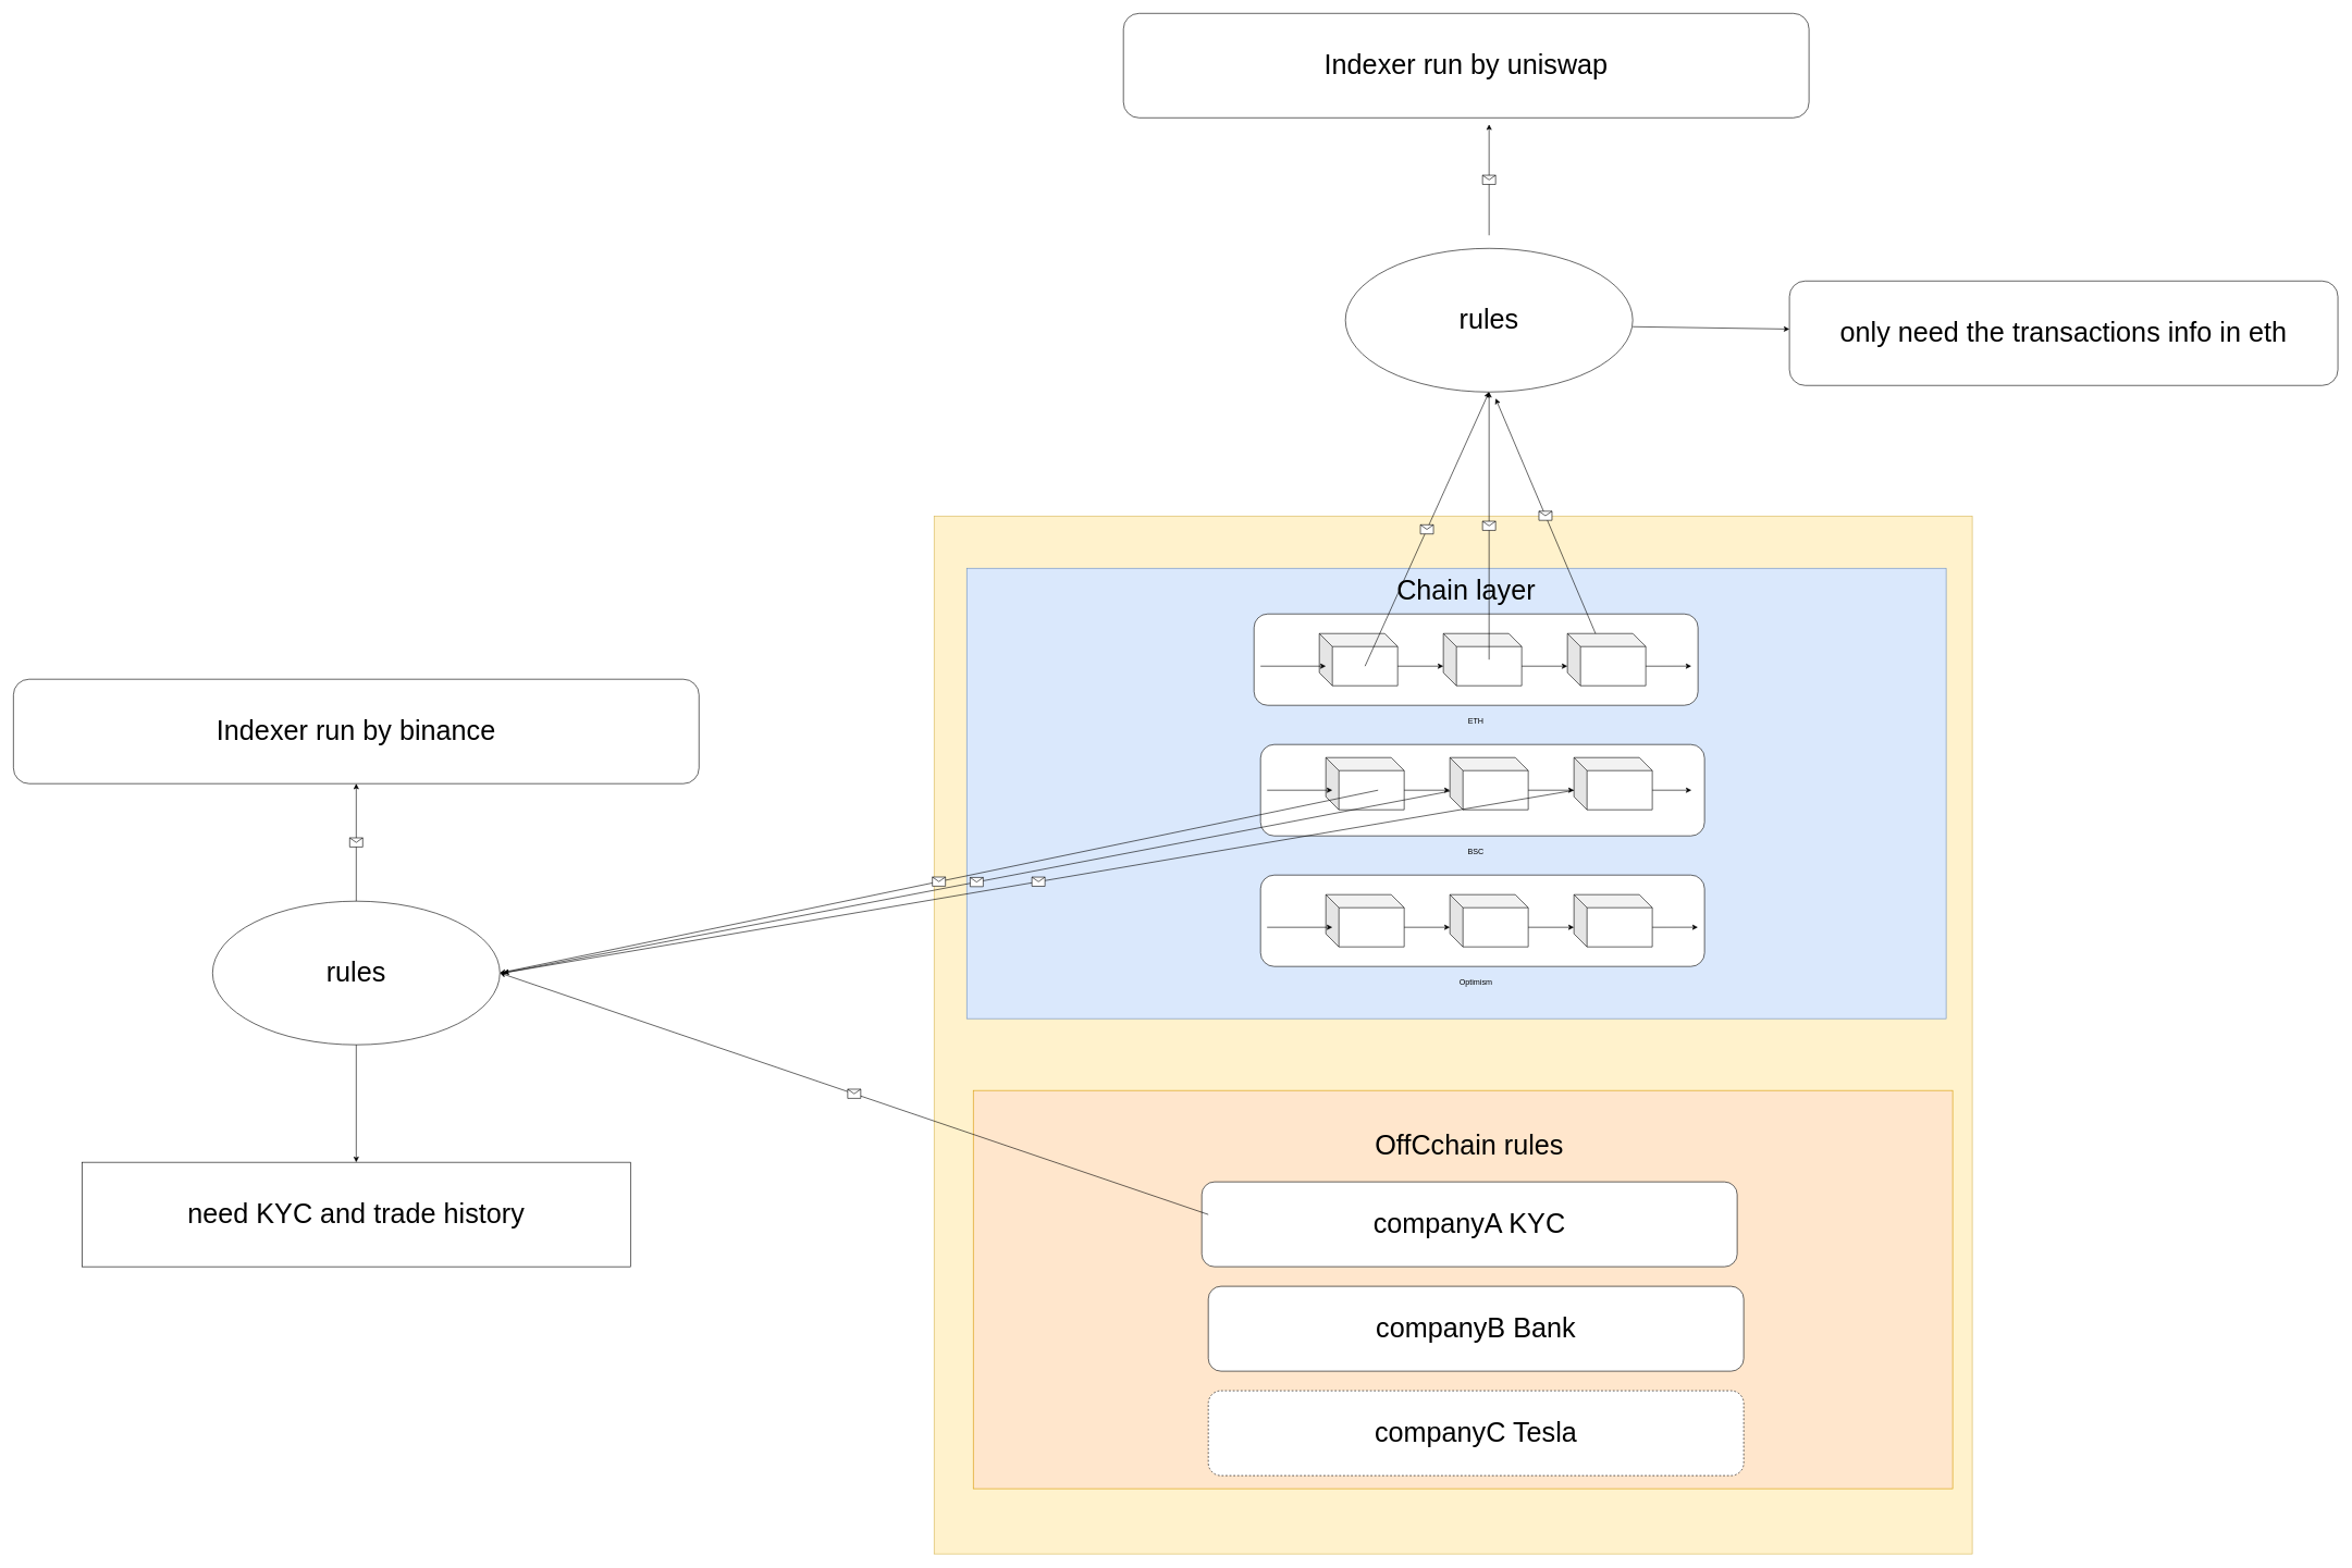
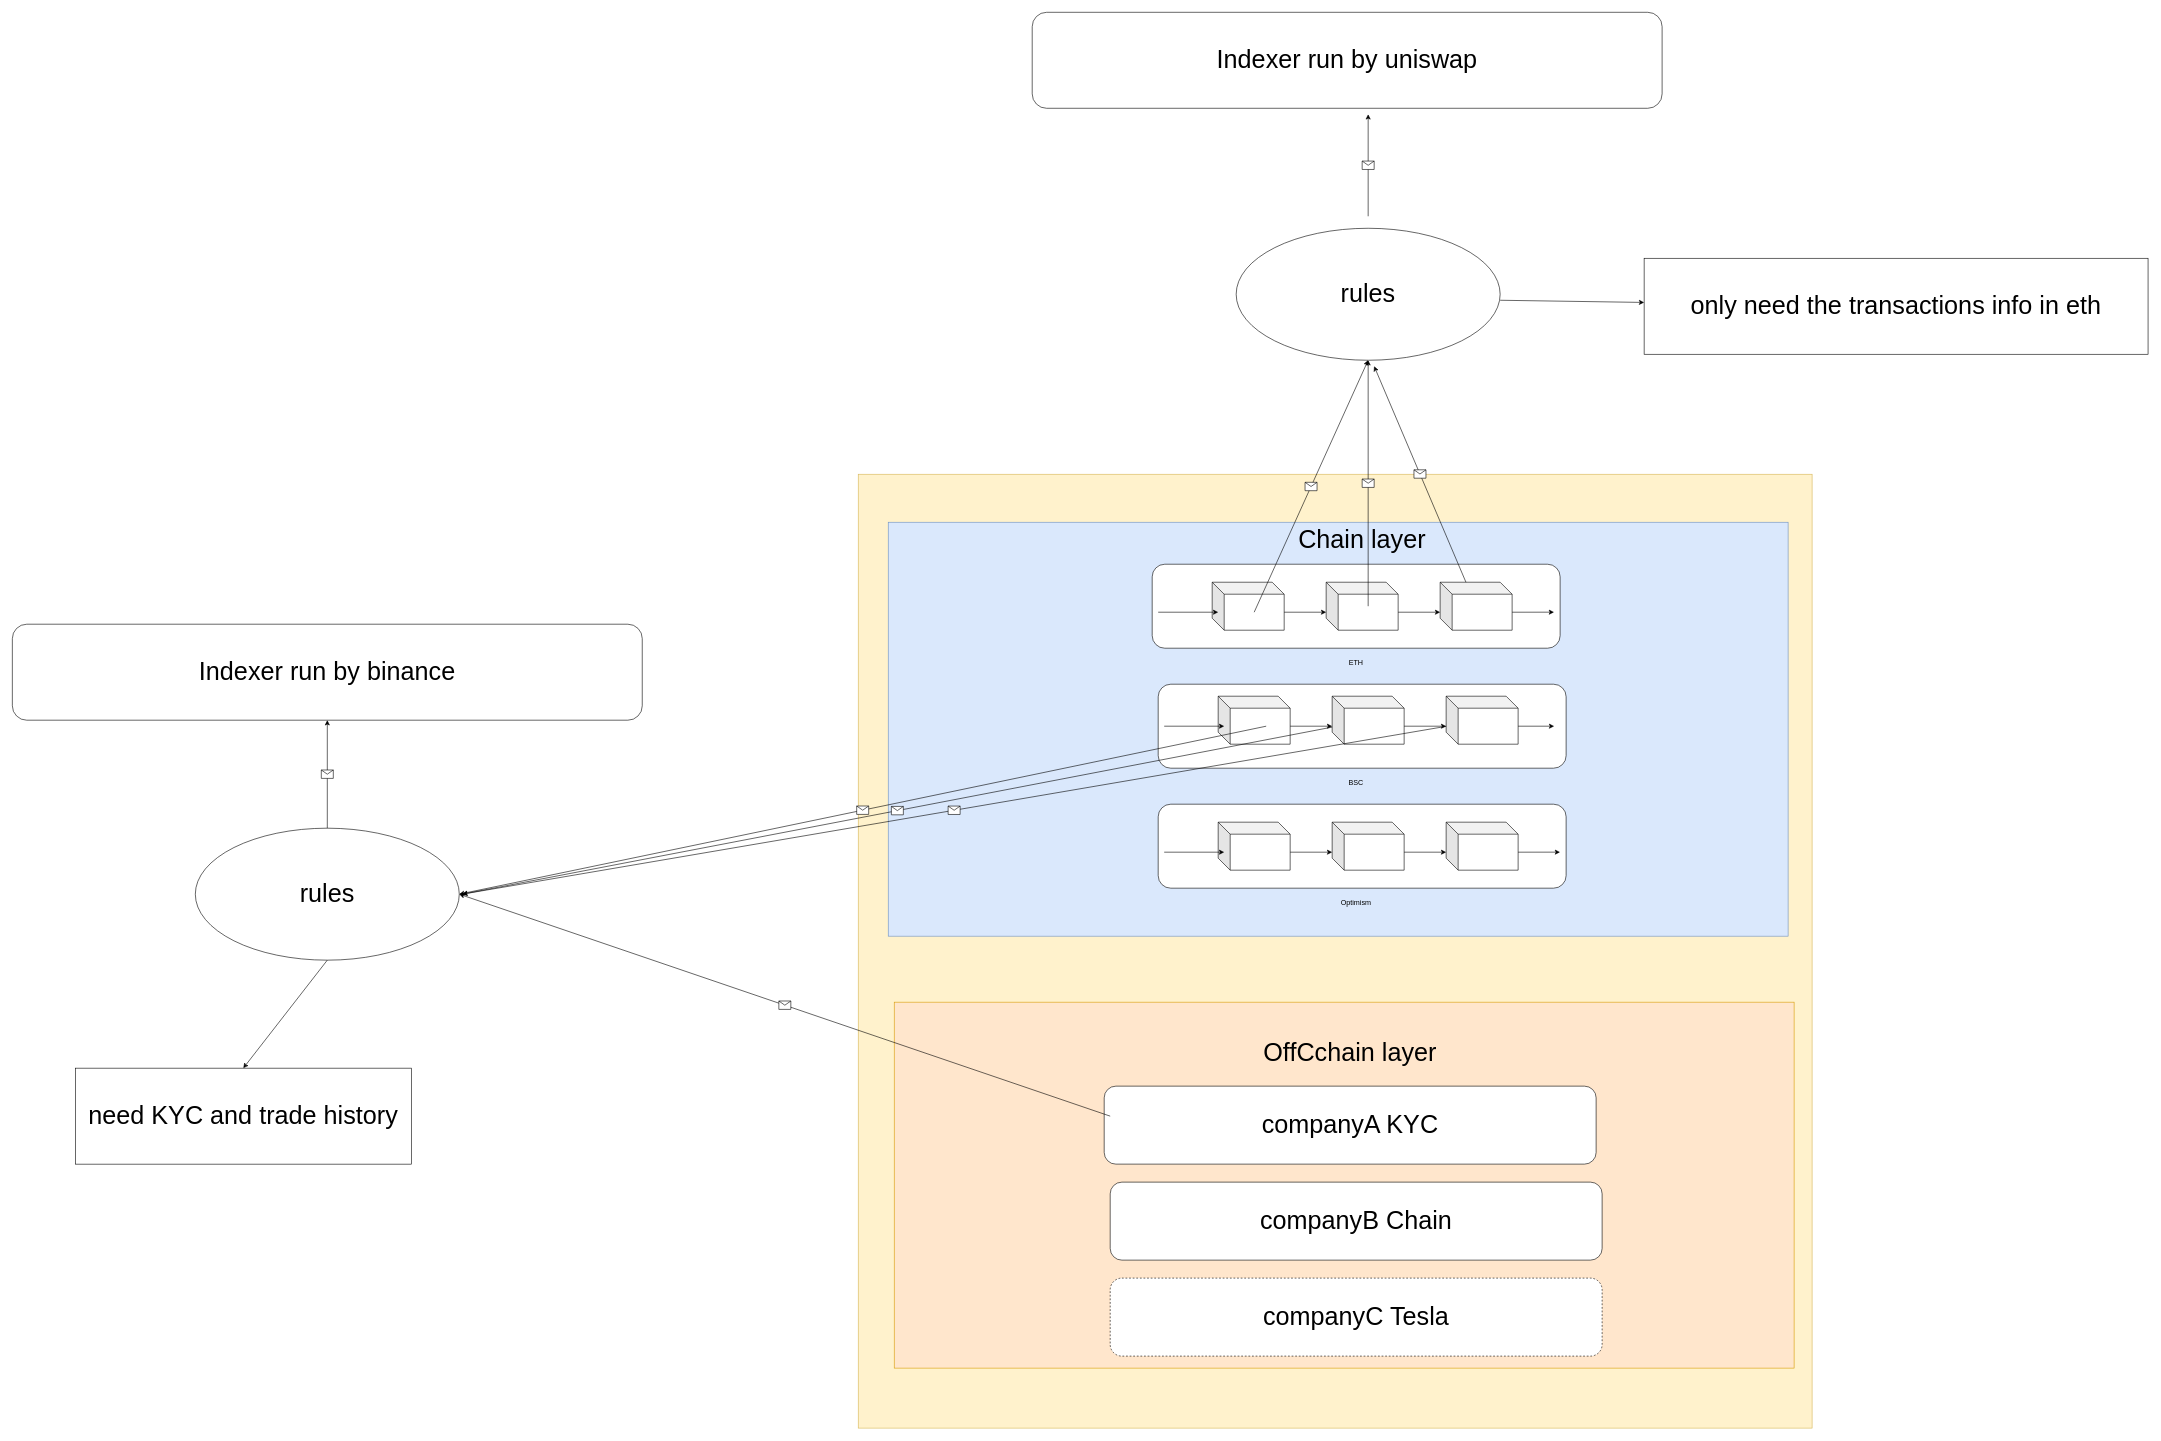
- <mxCell id="48" value="&lt;font style=&quot;font-size: 42px;&quot;&gt;only need the transactions info in eth&lt;/font&gt;" style="whiteSpace=wrap;html=1;rounded=1;" vertex="1" parent="1"><mxGeometry x="2740" y="430" width="840" height="160" as="geometry" /></mxCell>
+ <mxCell id="48" value="&lt;font style=&quot;font-size: 42px;&quot;&gt;only need the transactions info in eth&lt;/font&gt;" style="rounded=0;whiteSpace=wrap;html=1;" vertex="1" parent="1"><mxGeometry x="2740" y="430" width="840" height="160" as="geometry" /></mxCell>
- <mxCell id="32" value="&lt;font style=&quot;font-size: 42px;&quot;&gt;Chain layer&lt;/font&gt;" style="text;html=1;strokeColor=none;fillColor=none;align=center;verticalAlign=middle;whiteSpace=wrap;rounded=0;" vertex="1" parent="1"><mxGeometry x="2070" y="890" width="350" height="30" as="geometry" /></mxCell>
+ <mxCell id="32" value="&lt;font style=&quot;font-size: 42px;&quot;&gt;Chain layer&lt;/font&gt;" style="text;html=1;strokeColor=none;fillColor=none;align=center;verticalAlign=middle;whiteSpace=wrap;rounded=0;" vertex="1" parent="1"><mxGeometry x="2095" y="885" width="350" height="30" as="geometry" /></mxCell>
- <mxCell id="37" value="&lt;font style=&quot;font-size: 42px;&quot;&gt;OffCchain rules&lt;/font&gt;" style="text;html=1;strokeColor=none;fillColor=none;align=center;verticalAlign=middle;whiteSpace=wrap;rounded=0;" vertex="1" parent="1"><mxGeometry x="1885" y="1740" width="730" height="30" as="geometry" /></mxCell>
+ <mxCell id="37" value="&lt;font style=&quot;font-size: 42px;&quot;&gt;OffCchain layer&lt;/font&gt;" style="text;html=1;strokeColor=none;fillColor=none;align=center;verticalAlign=middle;whiteSpace=wrap;rounded=0;" vertex="1" parent="1"><mxGeometry x="1885" y="1740" width="730" height="30" as="geometry" /></mxCell>
- <mxCell id="51" value="&lt;font style=&quot;font-size: 42px;&quot;&gt;need KYC and trade history&lt;/font&gt;" style="rounded=0;whiteSpace=wrap;html=1;" vertex="1" parent="1"><mxGeometry x="125" y="1780" width="840" height="160" as="geometry" /></mxCell>
+ <mxCell id="51" value="&lt;font style=&quot;font-size: 42px;&quot;&gt;need KYC and trade history&lt;/font&gt;" style="rounded=0;whiteSpace=wrap;html=1;" vertex="1" parent="1"><mxGeometry x="125" y="1780" width="560" height="160" as="geometry" /></mxCell>
- <mxCell id="35" value="&lt;font style=&quot;font-size: 42px;&quot;&gt;companyB Bank&lt;/font&gt;" style="rounded=1;whiteSpace=wrap;html=1;" vertex="1" parent="1"><mxGeometry x="1850" y="1970" width="820" height="130" as="geometry" /></mxCell>
+ <mxCell id="35" value="&lt;font style=&quot;font-size: 42px;&quot;&gt;companyB Chain&lt;/font&gt;" style="rounded=1;whiteSpace=wrap;html=1;" vertex="1" parent="1"><mxGeometry x="1850" y="1970" width="820" height="130" as="geometry" /></mxCell>
